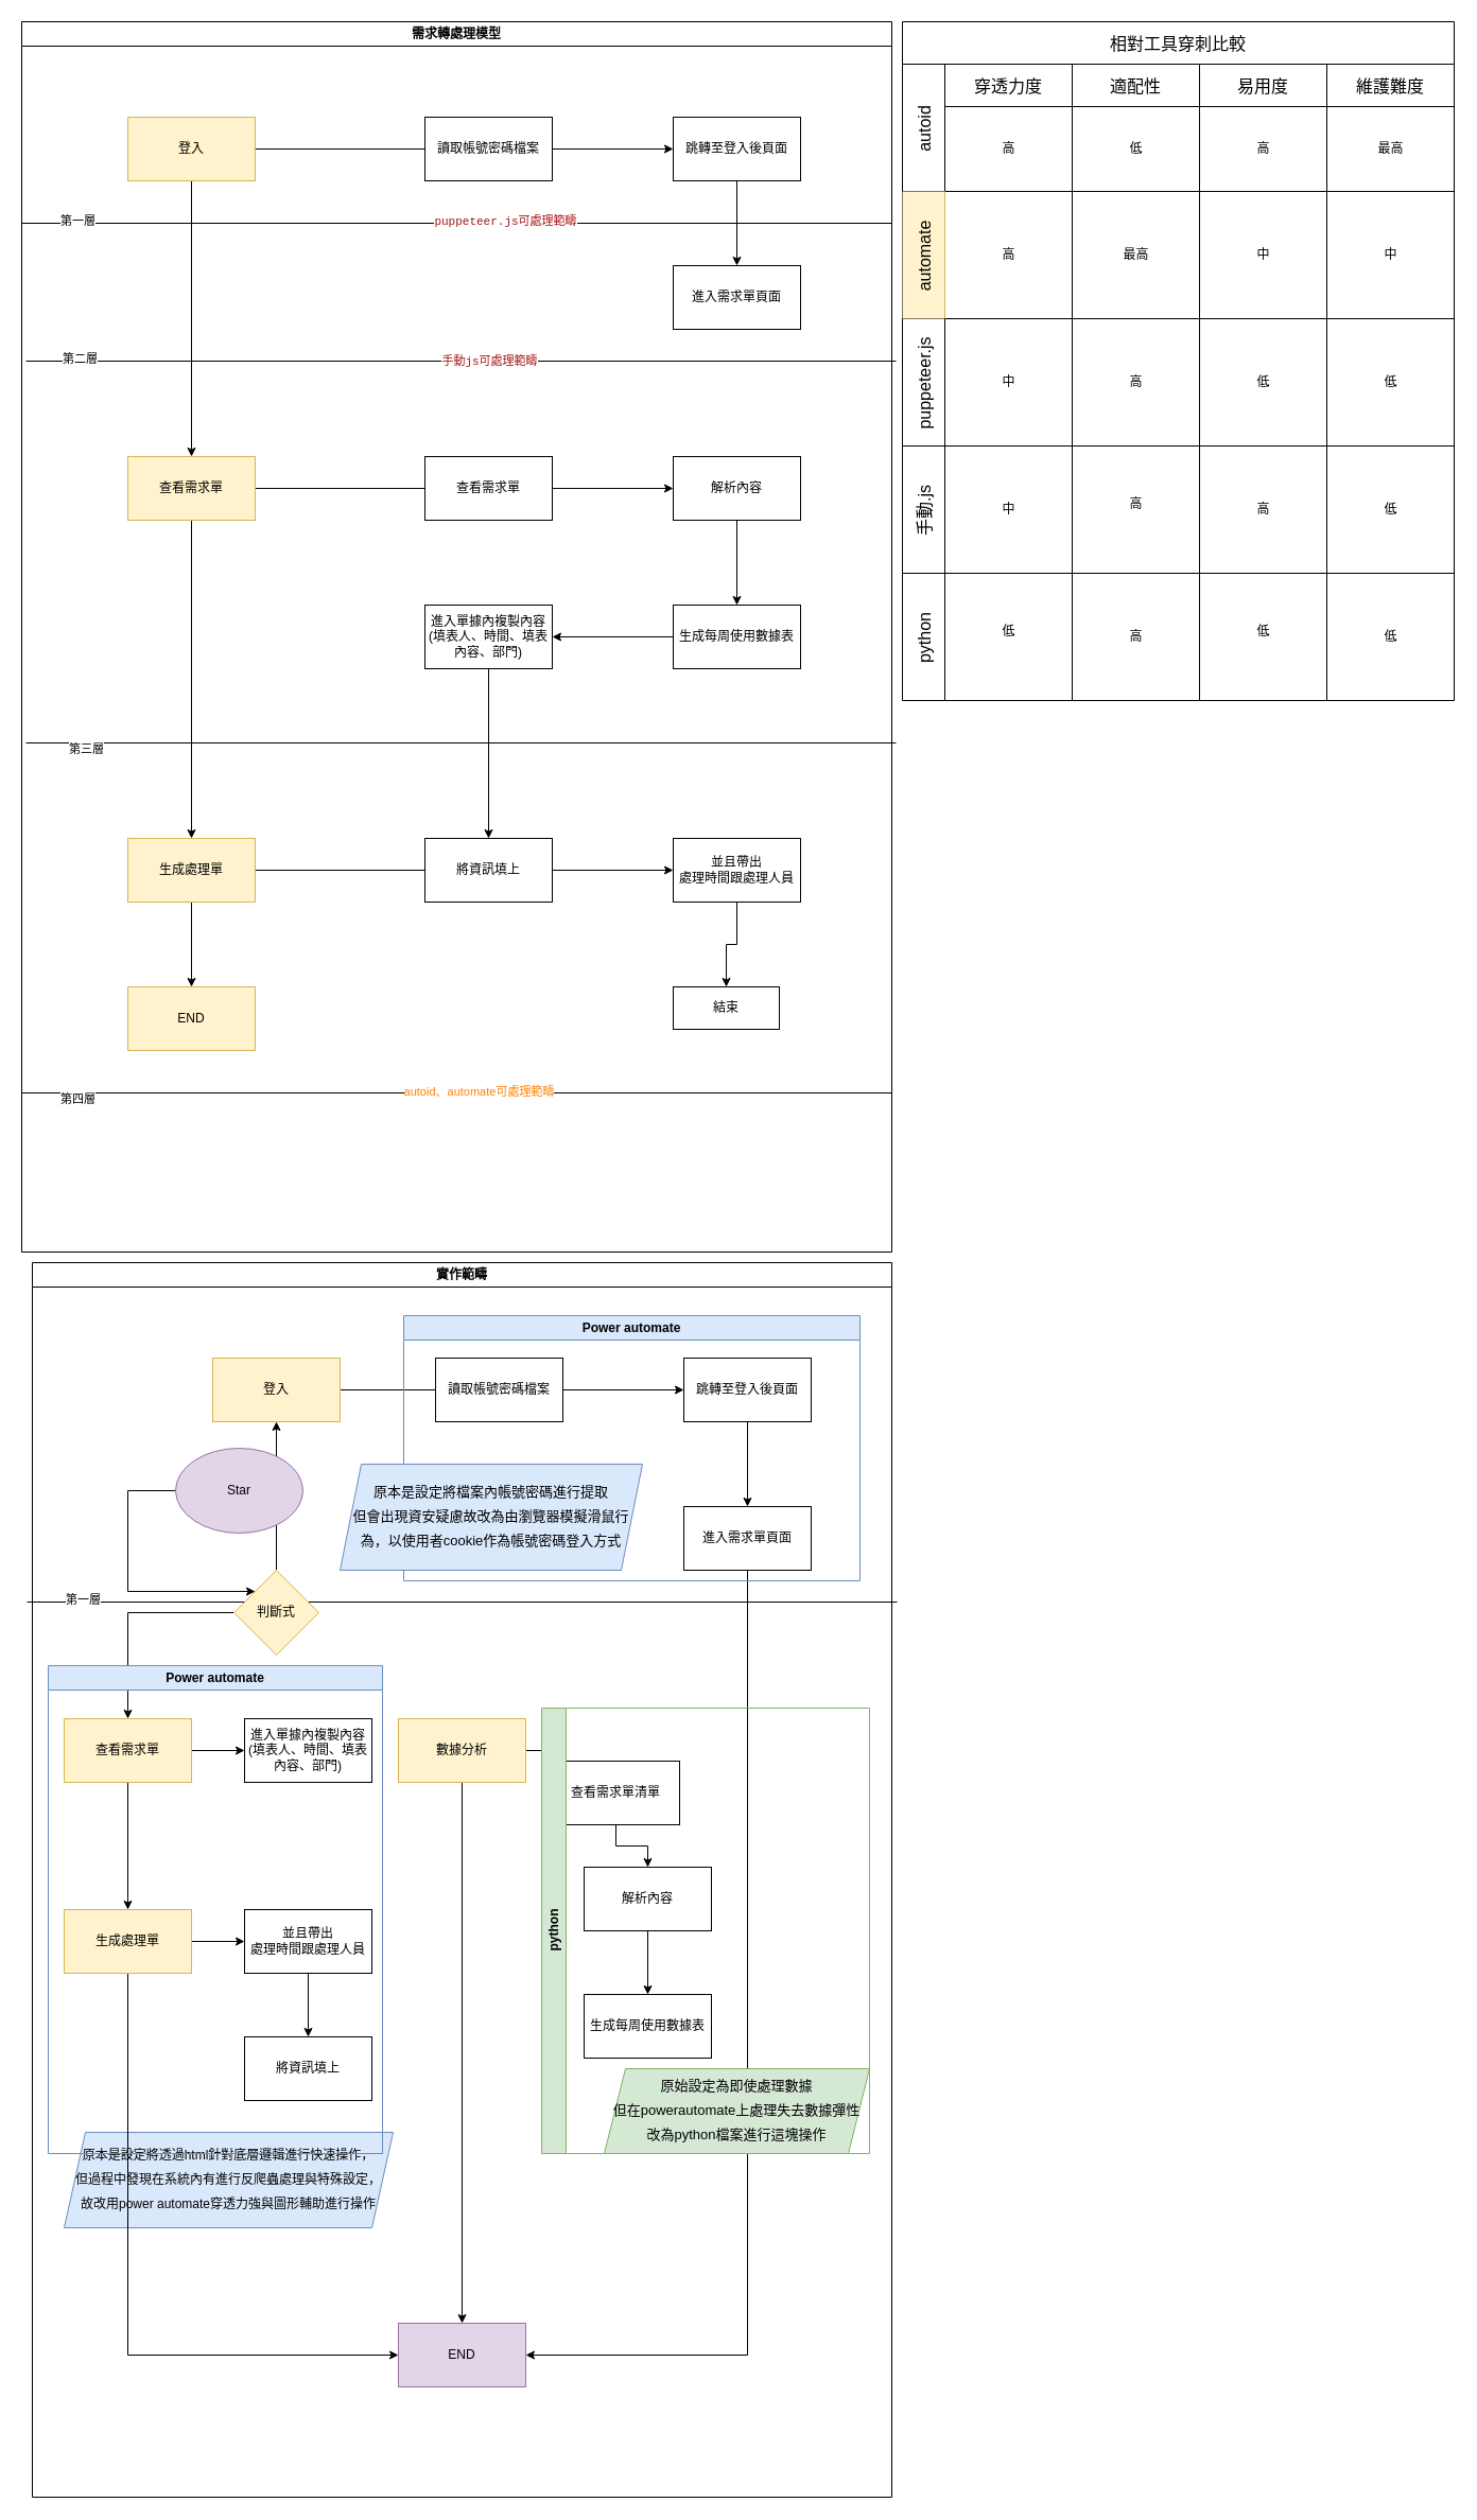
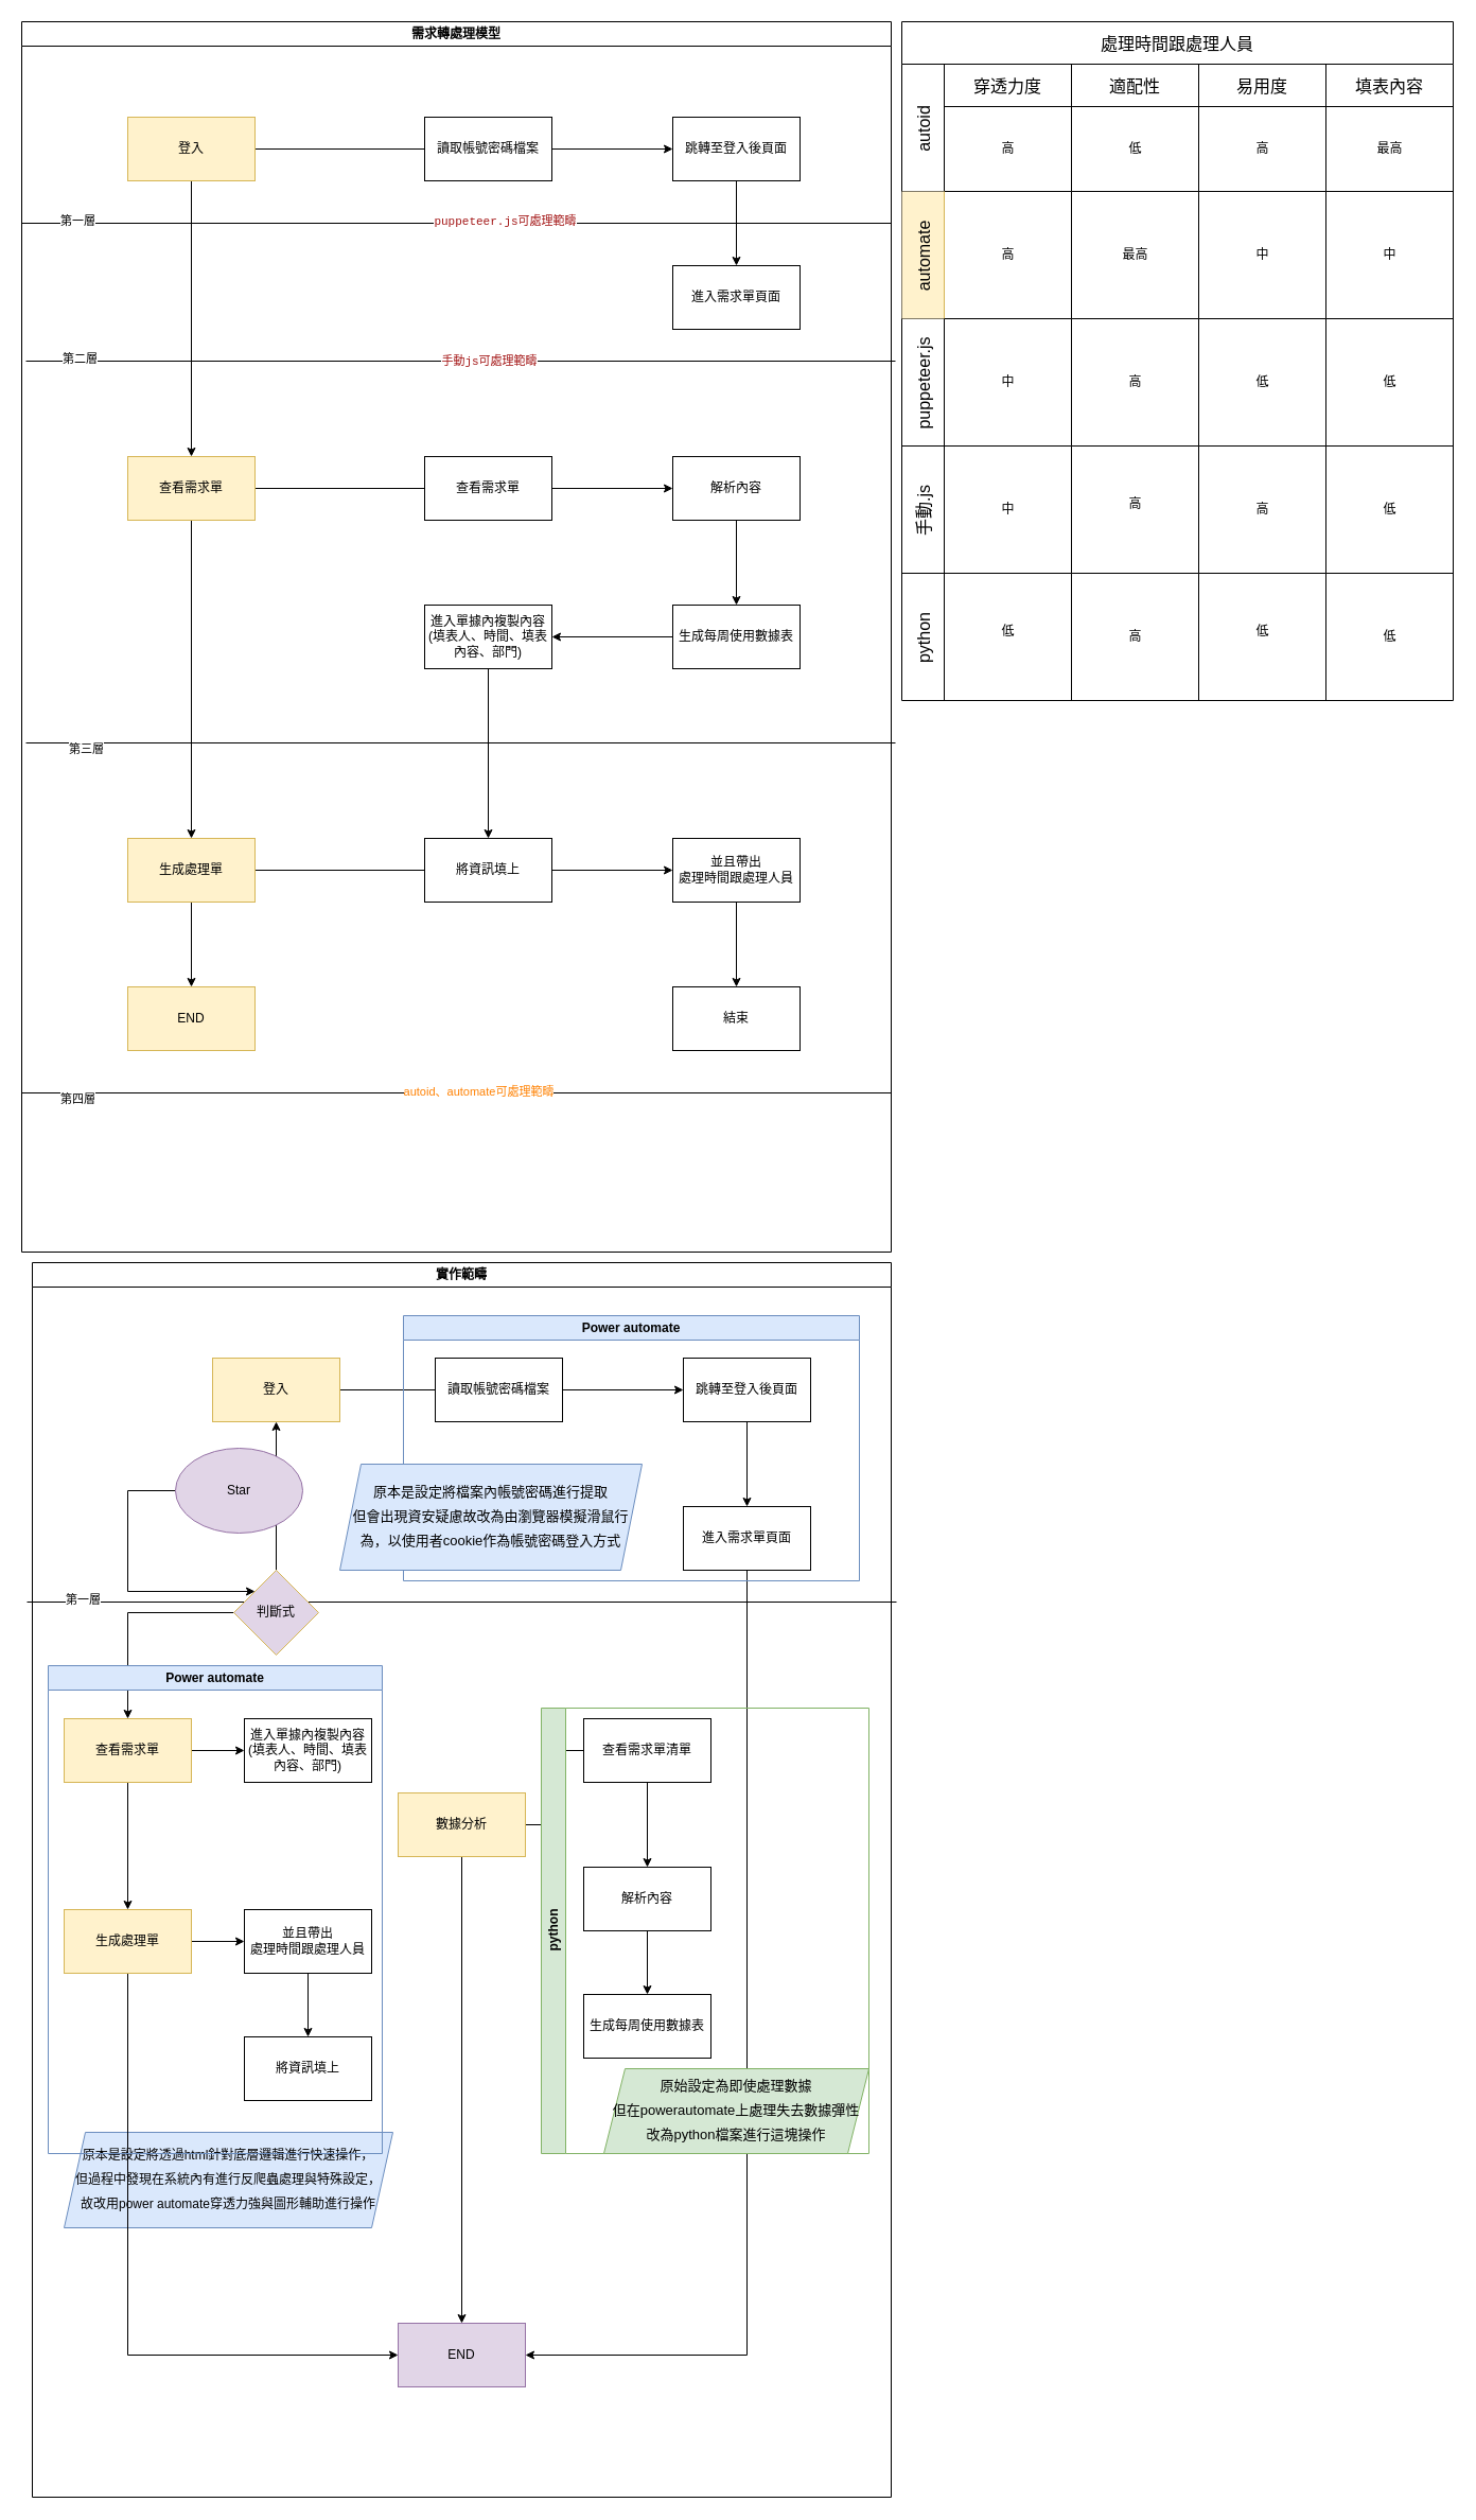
- <mxCell id="42" value="相對工具穿刺比較" style="shape=table;childLayout=tableLayout;startSize=40;collapsible=0;recursiveResize=0;expand=0;fontSize=16;" parent="1" vertex="1"><mxGeometry x="850" width="520" height="640" as="geometry" y="20" /></mxCell>
+ <mxCell id="42" value="處理時間跟處理人員" style="shape=table;childLayout=tableLayout;startSize=40;collapsible=0;recursiveResize=0;expand=0;fontSize=16;" parent="1" vertex="1"><mxGeometry x="850" width="520" height="640" as="geometry" y="20" /></mxCell>
- <mxCell id="50" value="維護難度" style="swimlane;swimlaneHead=0;swimlaneBody=0;fontStyle=0;strokeColor=inherit;connectable=0;fillColor=none;startSize=40;collapsible=0;recursiveResize=0;expand=0;fontSize=16;" parent="43" vertex="1"><mxGeometry x="400" width="120" height="120" as="geometry"><mxRectangle width="120" height="120" as="alternateBounds" /></mxGeometry></mxCell>
+ <mxCell id="50" value="填表內容" style="swimlane;swimlaneHead=0;swimlaneBody=0;fontStyle=0;strokeColor=inherit;connectable=0;fillColor=none;startSize=40;collapsible=0;recursiveResize=0;expand=0;fontSize=16;" parent="43" vertex="1"><mxGeometry x="400" width="120" height="120" as="geometry"><mxRectangle width="120" height="120" as="alternateBounds" /></mxGeometry></mxCell>
- <mxCell id="29" value="結束" style="rounded=0;whiteSpace=wrap;html=1;" parent="2" vertex="1"><mxGeometry x="614" y="910" width="100" height="40" as="geometry" /></mxCell>
+ <mxCell id="29" value="結束" style="rounded=0;whiteSpace=wrap;html=1;" parent="2" vertex="1"><mxGeometry x="614" y="910" width="120" height="60" as="geometry" /></mxCell>
- <mxCell id="109" value="判斷式" style="rhombus;whiteSpace=wrap;html=1;fillColor=#fff2cc;strokeColor=#d6b656;rounded=0;" parent="88" vertex="1"><mxGeometry x="190" y="290" width="80" height="80" as="geometry" /></mxCell>
+ <mxCell id="109" value="判斷式" style="rhombus;whiteSpace=wrap;html=1;fillColor=#e1d5e7;strokeColor=#d6b656;rounded=0;" parent="88" vertex="1"><mxGeometry x="190" y="290" width="80" height="80" as="geometry" /></mxCell>
- <mxCell id="112" value="數據分析" style="whiteSpace=wrap;html=1;fillColor=#fff2cc;strokeColor=#d6b656;rounded=0;" parent="88" vertex="1"><mxGeometry x="345" y="430" width="120" height="60" as="geometry" /></mxCell>
+ <mxCell id="112" value="數據分析" style="whiteSpace=wrap;html=1;fillColor=#fff2cc;strokeColor=#d6b656;rounded=0;" parent="88" vertex="1"><mxGeometry x="345" y="500" width="120" height="60" as="geometry" /></mxCell>
- <mxCell id="117" value="查看需求單清單" style="rounded=0;whiteSpace=wrap;html=1;" parent="88" vertex="1"><mxGeometry x="490" y="470" width="120" height="60" as="geometry" /></mxCell>
+ <mxCell id="117" value="查看需求單清單" style="rounded=0;whiteSpace=wrap;html=1;" parent="88" vertex="1"><mxGeometry x="520" y="430" width="120" height="60" as="geometry" /></mxCell>
